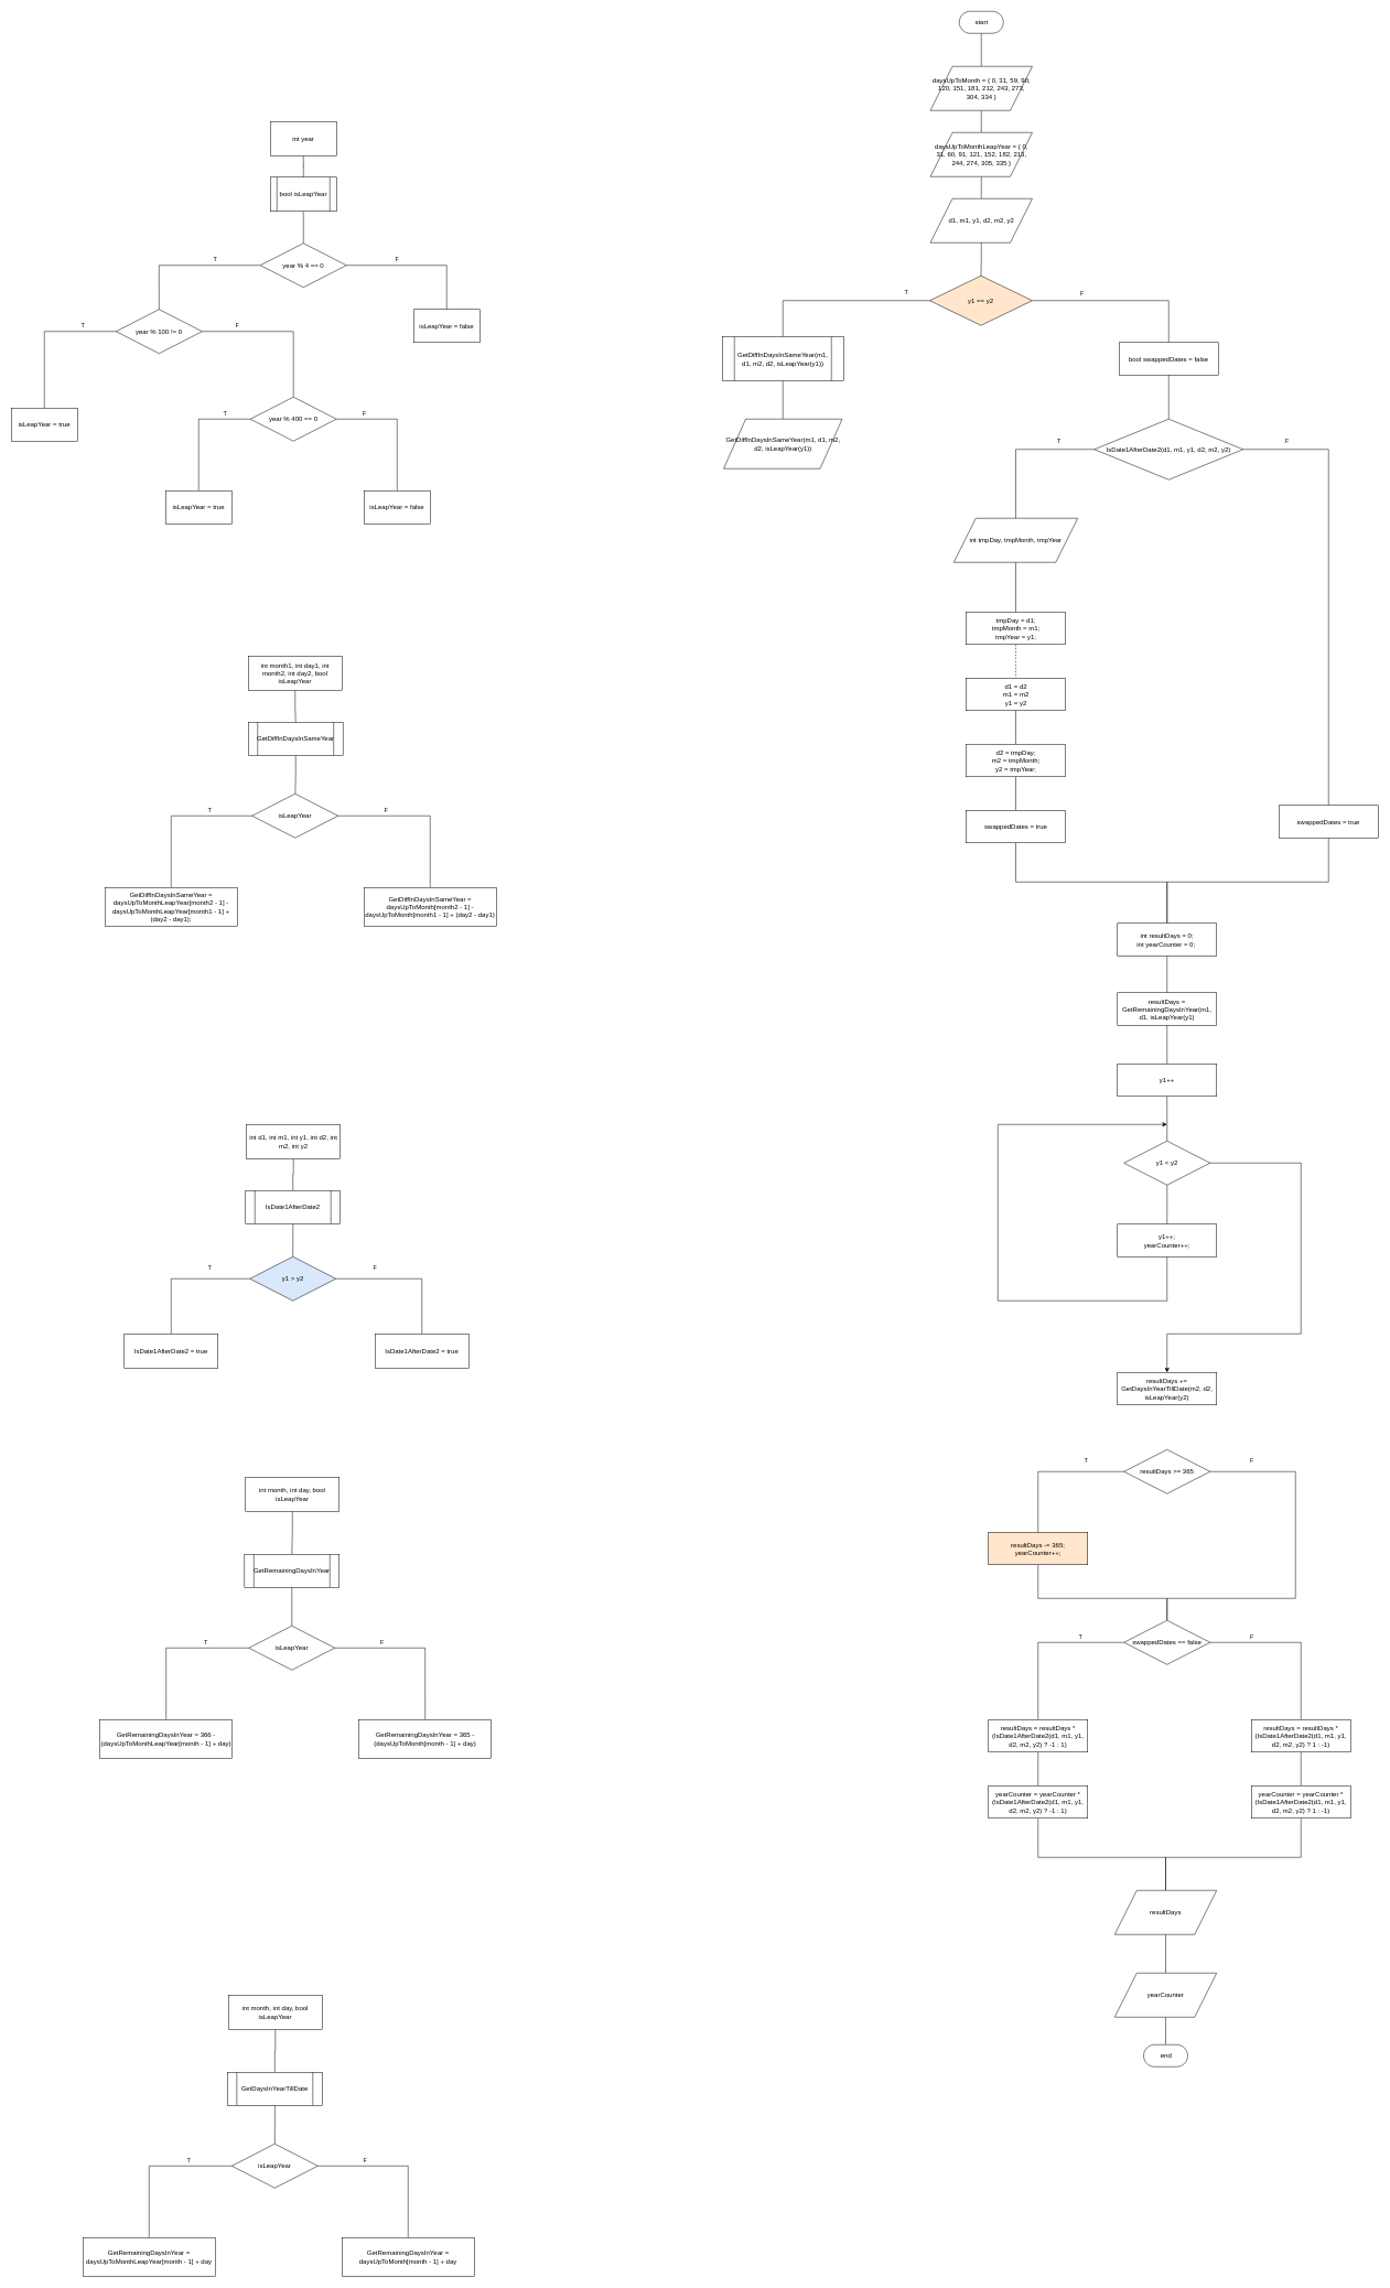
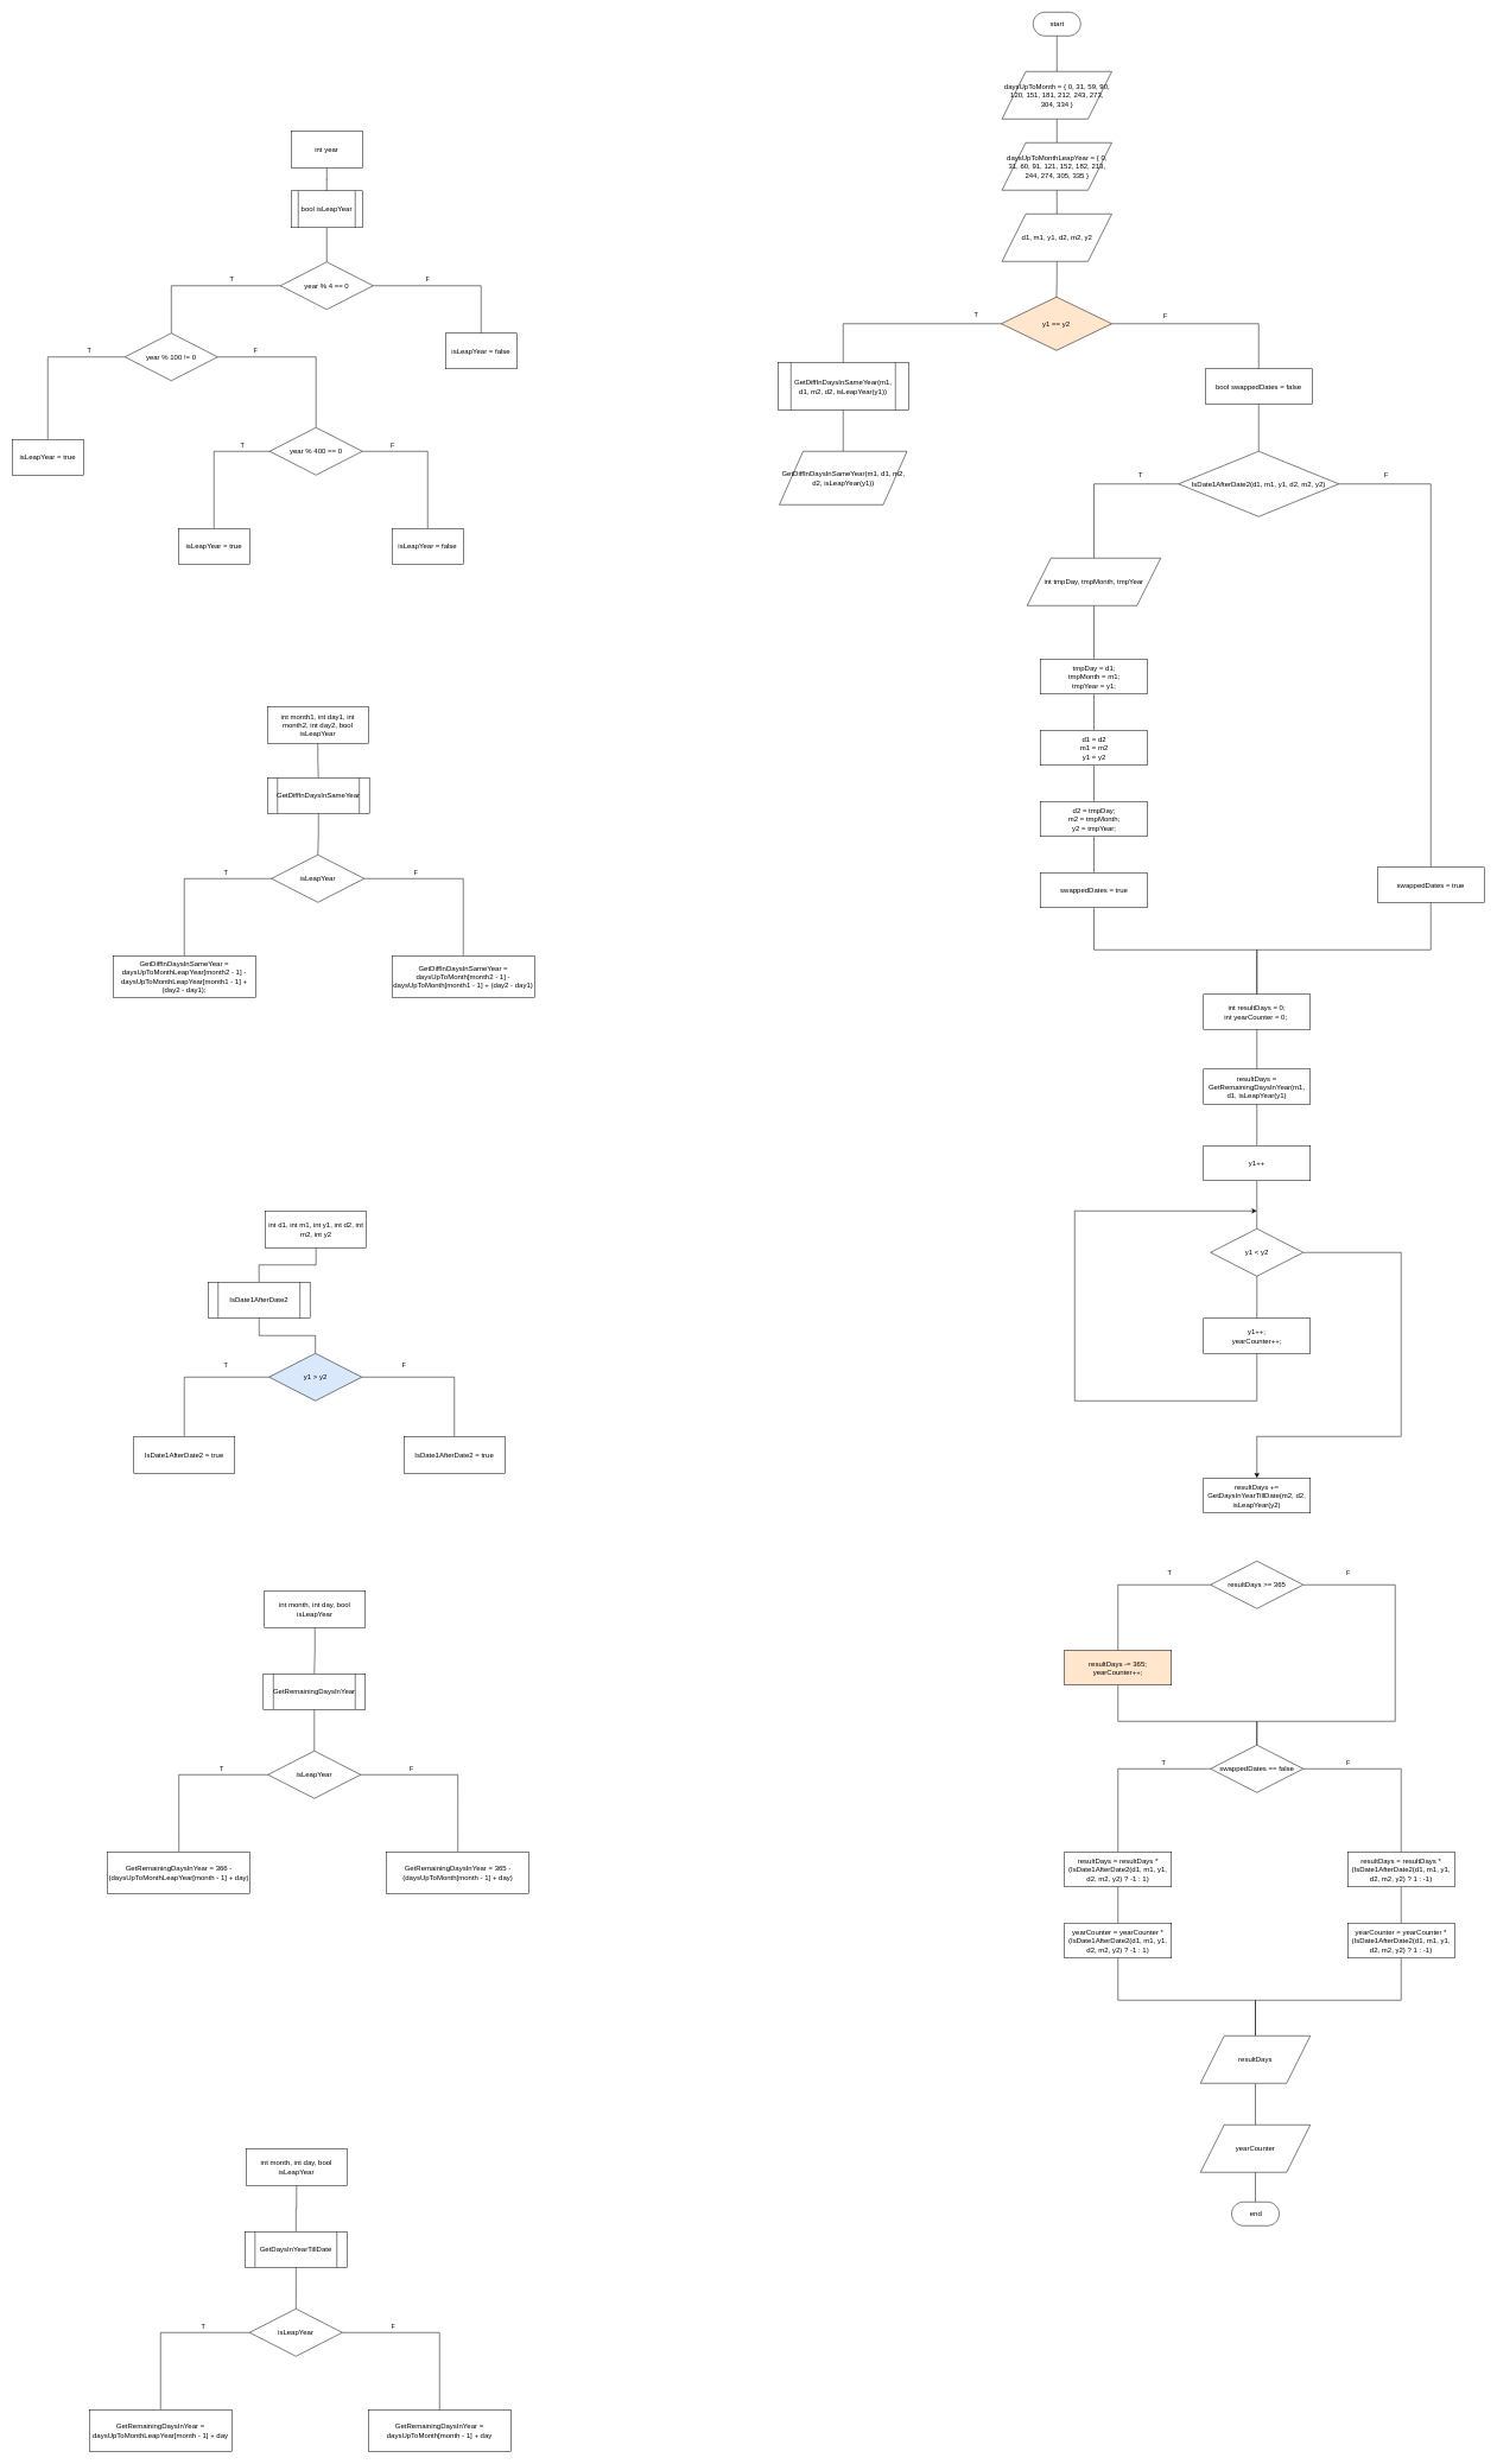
- <mxCell id="58" style="edgeStyle=orthogonalEdgeStyle;rounded=0;orthogonalLoop=1;jettySize=auto;html=1;entryX=0.5;entryY=0;entryDx=0;entryDy=0;endArrow=none;endFill=0;dashed=1;" parent="1" source="59" target="61" edge="1"><mxGeometry relative="1" as="geometry" /></mxCell>
+ <mxCell id="58" style="edgeStyle=orthogonalEdgeStyle;rounded=0;orthogonalLoop=1;jettySize=auto;html=1;entryX=0.5;entryY=0;entryDx=0;entryDy=0;endArrow=none;endFill=0;" parent="1" source="59" target="61" edge="1"><mxGeometry relative="1" as="geometry" /></mxCell>
- <mxCell id="50" value="IsDate1AfterDate2" style="shape=process;whiteSpace=wrap;html=1;backgroundOutline=1;" parent="1" vertex="1"><mxGeometry x="445" y="2160" width="171.88" height="60" as="geometry" /></mxCell>
+ <mxCell id="50" value="IsDate1AfterDate2" style="shape=process;whiteSpace=wrap;html=1;backgroundOutline=1;" parent="1" vertex="1"><mxGeometry x="350" y="2160" width="171.88" height="60" as="geometry" /></mxCell>
